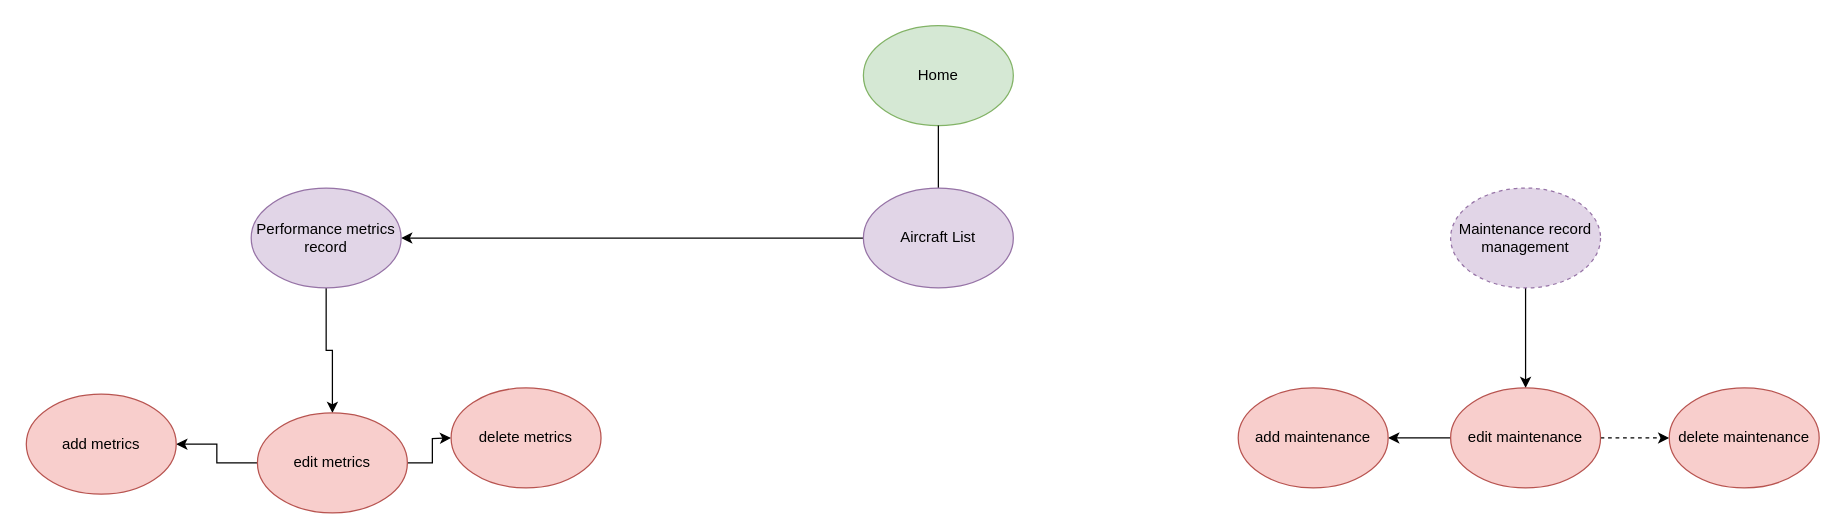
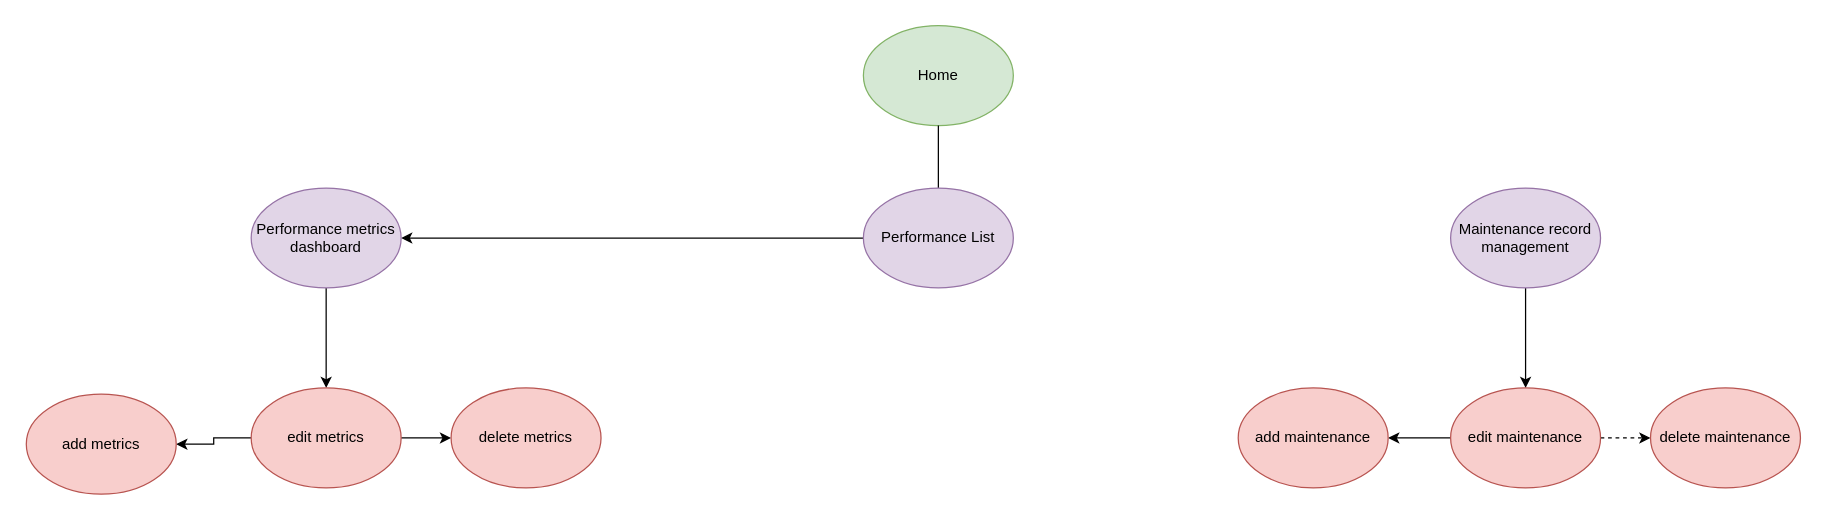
- <mxCell id="9" value="Performance metrics record" style="ellipse;whiteSpace=wrap;html=1;fillColor=#e1d5e7;strokeColor=#9673a6;" vertex="1" parent="1"><mxGeometry x="200" y="150" width="120" height="80" as="geometry" /></mxCell>
+ <mxCell id="9" value="Performance metrics dashboard" style="ellipse;whiteSpace=wrap;html=1;fillColor=#e1d5e7;strokeColor=#9673a6;" vertex="1" parent="1"><mxGeometry x="200" y="150" width="120" height="80" as="geometry" /></mxCell>
- <mxCell id="5" value="Aircraft List" style="ellipse;whiteSpace=wrap;html=1;fillColor=#e1d5e7;strokeColor=#9673a6;" vertex="1" parent="1"><mxGeometry x="690" y="150" width="120" height="80" as="geometry" /></mxCell>
+ <mxCell id="5" value="Performance List" style="ellipse;whiteSpace=wrap;html=1;fillColor=#e1d5e7;strokeColor=#9673a6;" vertex="1" parent="1"><mxGeometry x="690" y="150" width="120" height="80" as="geometry" /></mxCell>
- <mxCell id="7" value="Maintenance record management" style="ellipse;whiteSpace=wrap;html=1;fillColor=#e1d5e7;strokeColor=#9673a6;dashed=1;" vertex="1" parent="1"><mxGeometry x="1160" y="150" width="120" height="80" as="geometry" /></mxCell>
+ <mxCell id="7" value="Maintenance record management" style="ellipse;whiteSpace=wrap;html=1;fillColor=#e1d5e7;strokeColor=#9673a6;" vertex="1" parent="1"><mxGeometry x="1160" y="150" width="120" height="80" as="geometry" /></mxCell>
- <mxCell id="19" value="delete maintenance" style="ellipse;whiteSpace=wrap;html=1;fillColor=#f8cecc;strokeColor=#b85450;" vertex="1" parent="1"><mxGeometry x="1335" y="310" width="120" height="80" as="geometry" /></mxCell>
+ <mxCell id="19" value="delete maintenance" style="ellipse;whiteSpace=wrap;html=1;fillColor=#f8cecc;strokeColor=#b85450;" vertex="1" parent="1"><mxGeometry x="1320" y="310" width="120" height="80" as="geometry" /></mxCell>
- <mxCell id="12" value="edit metrics" style="ellipse;whiteSpace=wrap;html=1;fillColor=#f8cecc;strokeColor=#b85450;" vertex="1" parent="1"><mxGeometry x="205" y="330" width="120" height="80" as="geometry" /></mxCell>
+ <mxCell id="12" value="edit metrics" style="ellipse;whiteSpace=wrap;html=1;fillColor=#f8cecc;strokeColor=#b85450;" vertex="1" parent="1"><mxGeometry x="200" y="310" width="120" height="80" as="geometry" /></mxCell>
